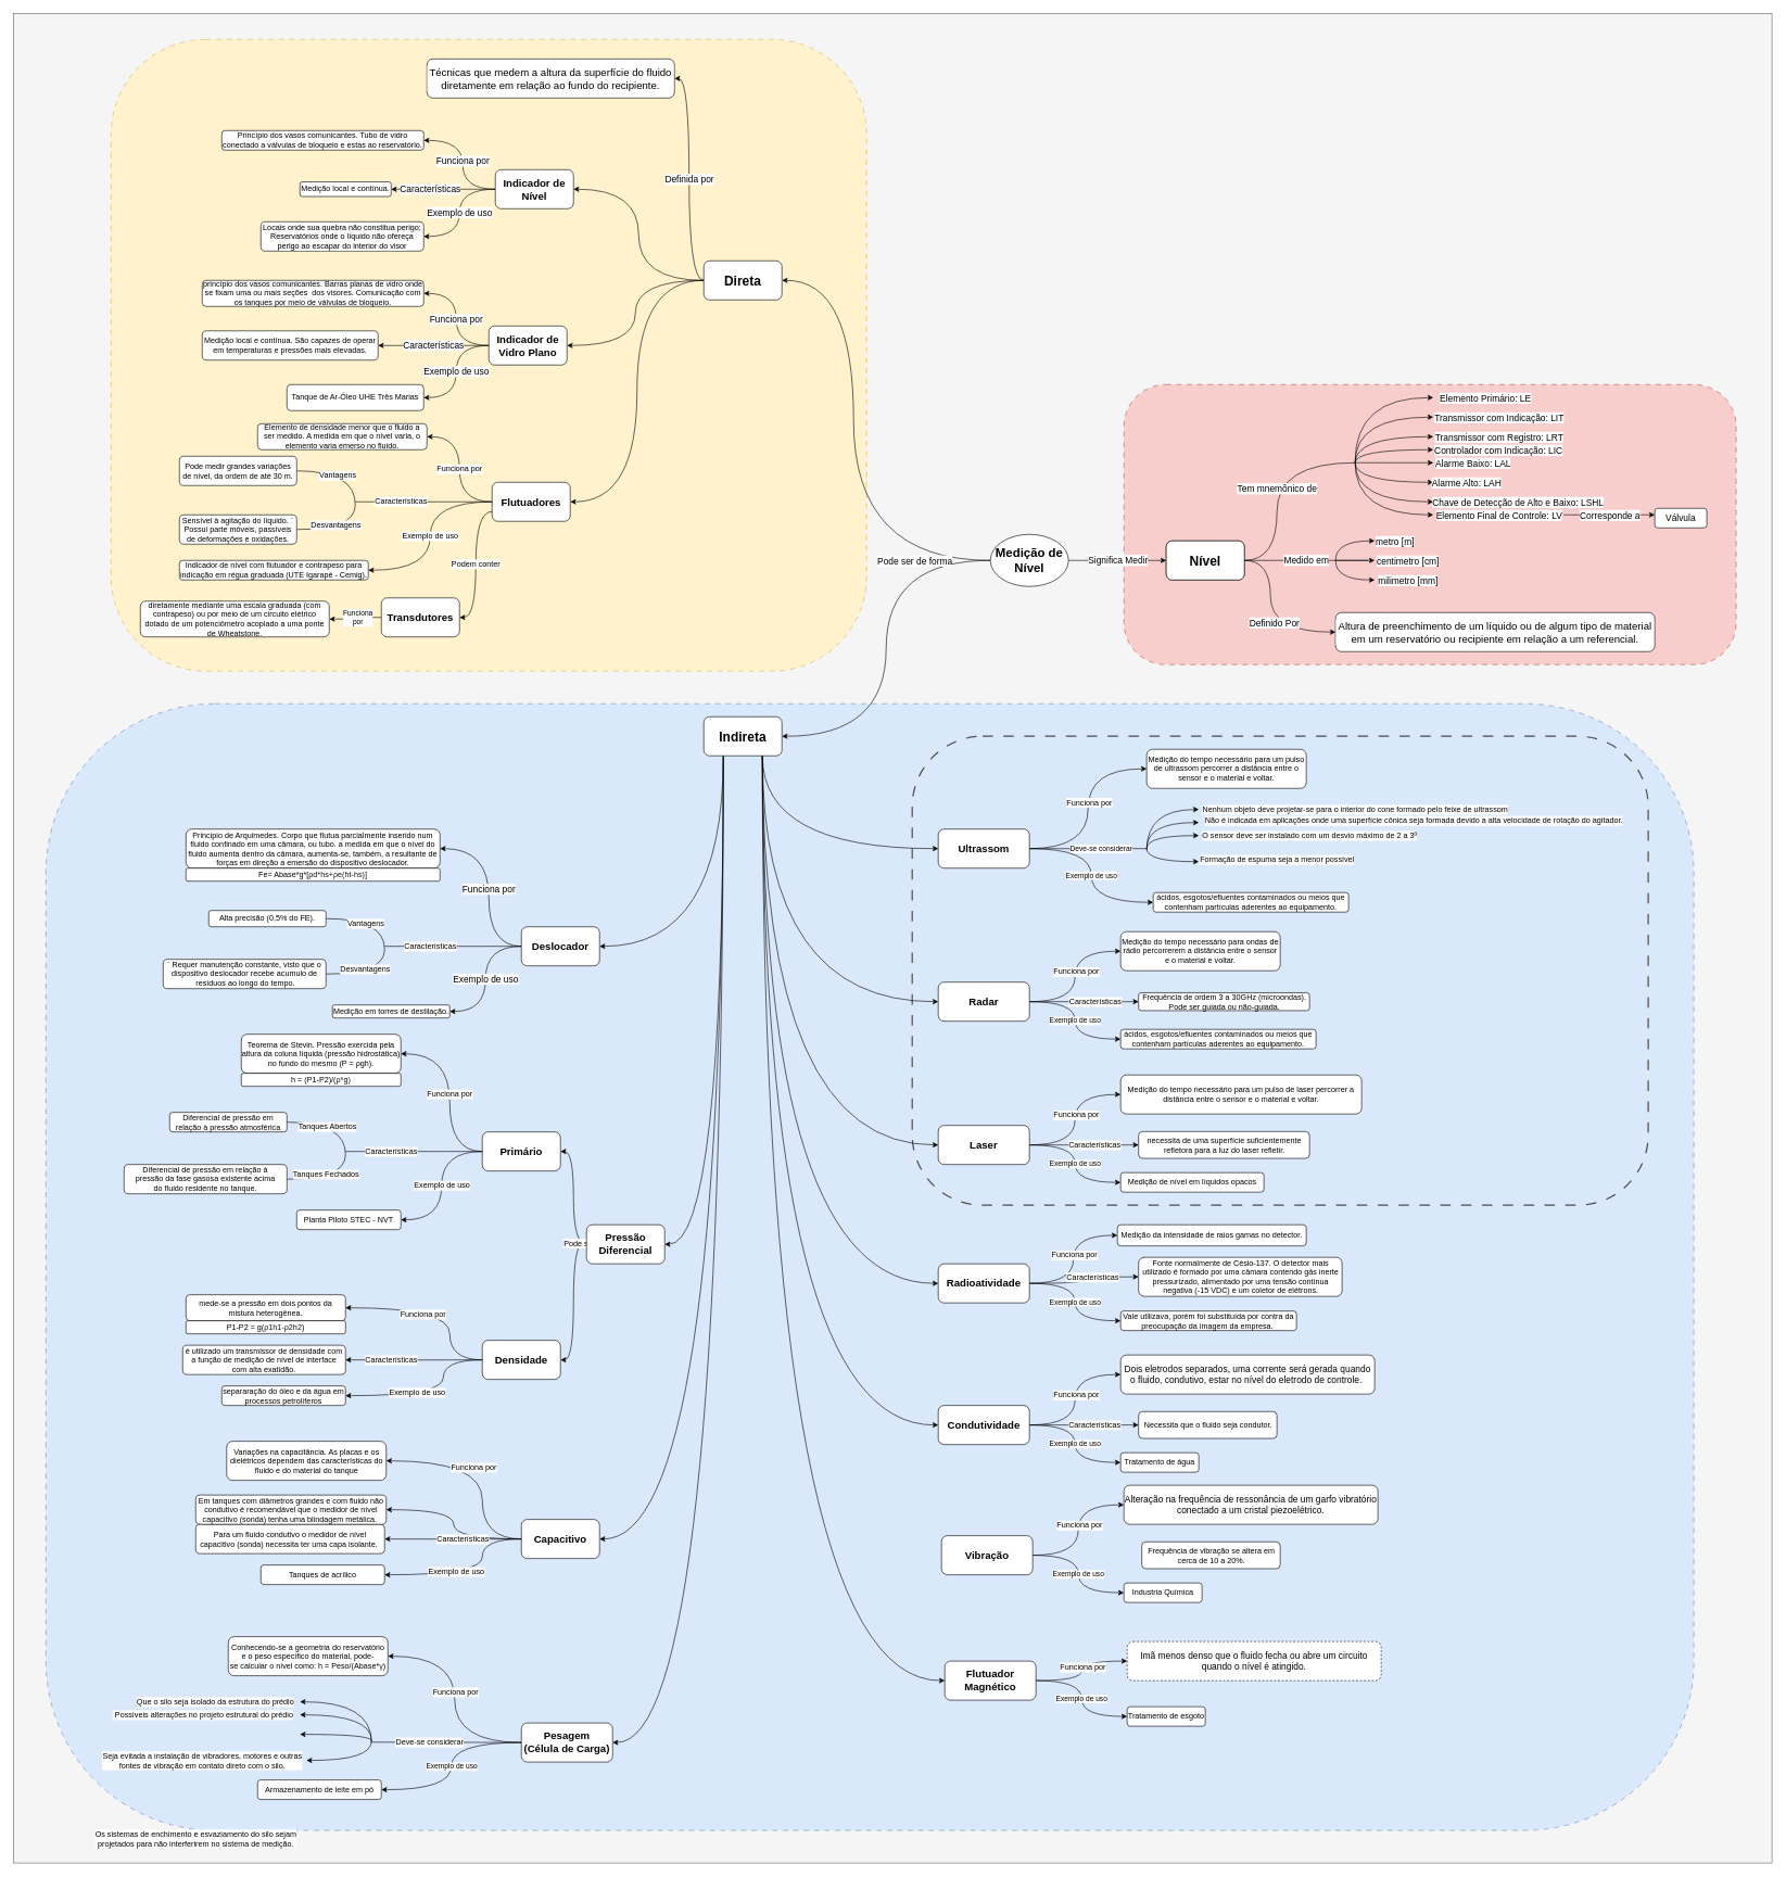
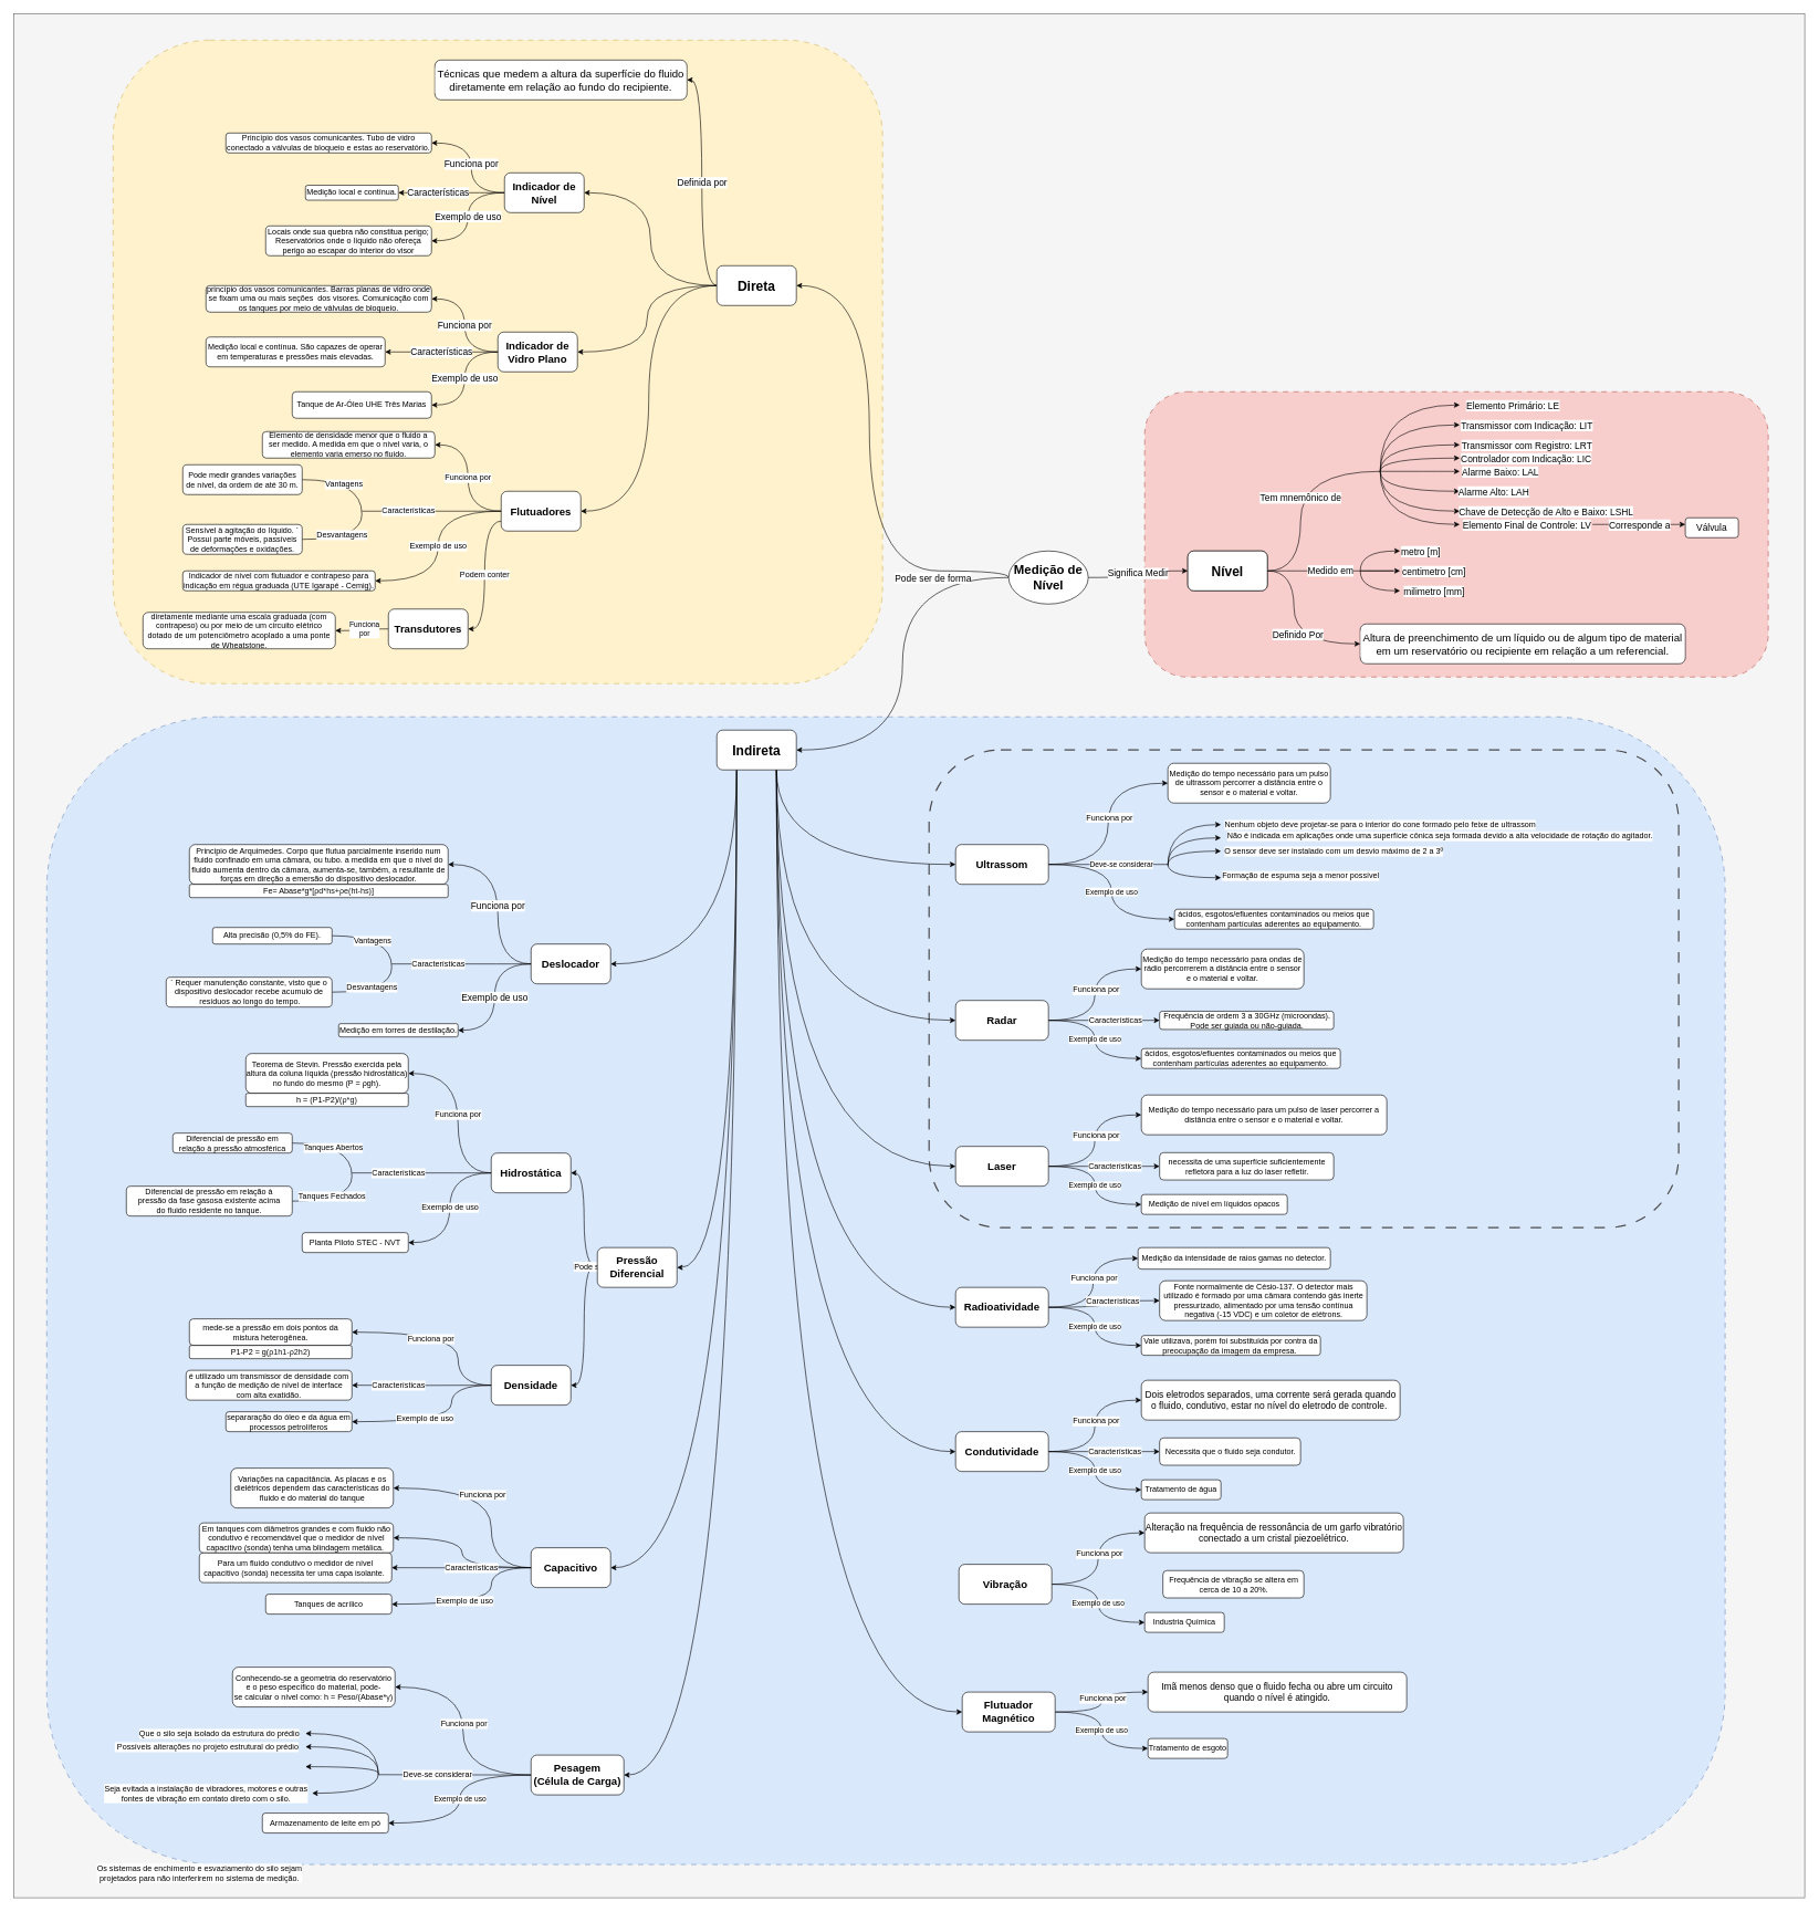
- <mxCell id="12" value="&lt;p&gt;&lt;b&gt;&lt;font style=&quot;font-size: 19px;&quot;&gt;Medição de Nível&lt;/font&gt;&lt;/b&gt;&lt;/p&gt;" style="ellipse;whiteSpace=wrap;html=1;" vertex="1" parent="2"><mxGeometry x="1500" y="800" width="120" height="80" as="geometry" /></mxCell>
+ <mxCell id="12" value="&lt;p&gt;&lt;b&gt;&lt;font style=&quot;font-size: 19px;&quot;&gt;Medição de Nível&lt;/font&gt;&lt;/b&gt;&lt;/p&gt;" style="ellipse;whiteSpace=wrap;html=1;" vertex="1" parent="2"><mxGeometry x="1500" y="810" width="120" height="80" as="geometry" /></mxCell>
- <mxCell id="106" value="&lt;font style=&quot;font-size: 16px;&quot;&gt;&lt;b&gt;Primário&lt;/b&gt;&lt;/font&gt;" style="rounded=1;whiteSpace=wrap;html=1;" vertex="1" parent="2"><mxGeometry x="720" y="1717.5" width="120" height="60" as="geometry" /></mxCell>
+ <mxCell id="106" value="&lt;font style=&quot;font-size: 16px;&quot;&gt;&lt;b&gt;Hidrostática&lt;/b&gt;&lt;/font&gt;" style="rounded=1;whiteSpace=wrap;html=1;" vertex="1" parent="2"><mxGeometry x="720" y="1717.5" width="120" height="60" as="geometry" /></mxCell>
- <mxCell id="206" value="&lt;font style=&quot;font-size: 14px;&quot;&gt;Imã menos denso que o fluido fecha ou abre um circuito quando o nível é atingido.&lt;/font&gt;" style="rounded=1;whiteSpace=wrap;html=1;dashed=1;" vertex="1" parent="2"><mxGeometry x="1710" y="2500" width="390" height="60" as="geometry" /></mxCell>
+ <mxCell id="206" value="&lt;font style=&quot;font-size: 14px;&quot;&gt;Imã menos denso que o fluido fecha ou abre um circuito quando o nível é atingido.&lt;/font&gt;" style="rounded=1;whiteSpace=wrap;html=1;" vertex="1" parent="2"><mxGeometry x="1710" y="2500" width="390" height="60" as="geometry" /></mxCell>
